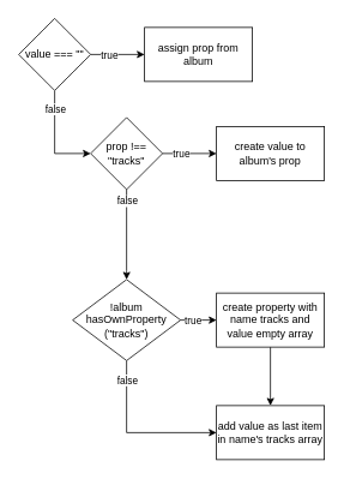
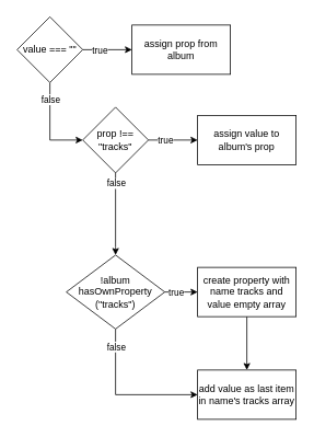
- <mxCell id="13" value="create value to album's prop" style="rounded=0;whiteSpace=wrap;html=1;" parent="1" vertex="1"><mxGeometry x="240" y="140" width="120" height="60" as="geometry" /></mxCell>
+ <mxCell id="13" value="assign value to album's prop" style="rounded=0;whiteSpace=wrap;html=1;" parent="1" vertex="1"><mxGeometry x="240" y="140" width="120" height="60" as="geometry" /></mxCell>
